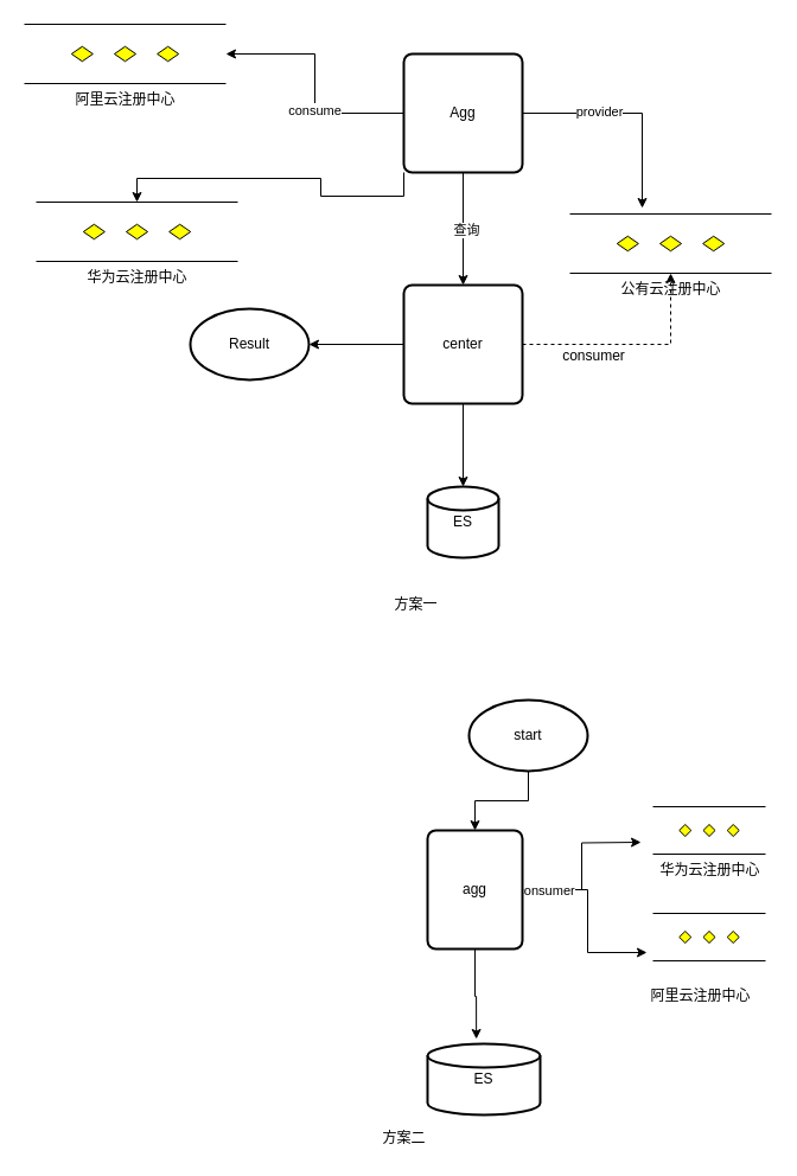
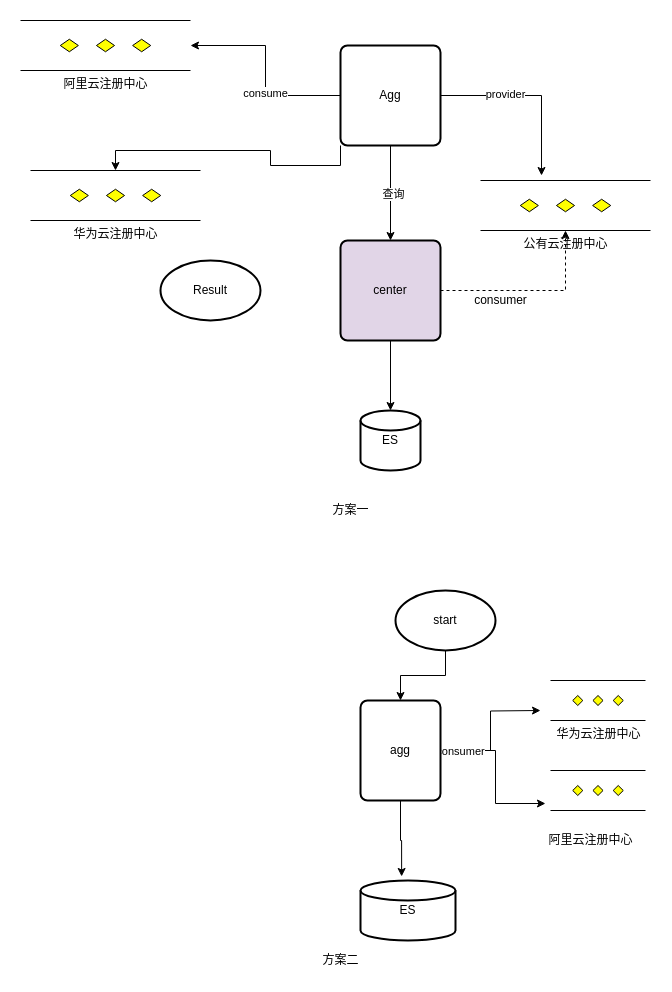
- <mxCell id="5" value="" style="edgeStyle=orthogonalEdgeStyle;rounded=0;orthogonalLoop=1;jettySize=auto;html=1;" edge="1" parent="1" source="6" target="26"><mxGeometry relative="1" as="geometry" /></mxCell>
- <mxCell id="6" value="center" style="rounded=1;whiteSpace=wrap;html=1;absoluteArcSize=1;arcSize=14;strokeWidth=2;" vertex="1" parent="1"><mxGeometry x="340" y="240" width="100" height="100" as="geometry" /></mxCell>
+ <mxCell id="6" value="center" style="rounded=1;whiteSpace=wrap;html=1;absoluteArcSize=1;arcSize=14;strokeWidth=2;fillColor=#e1d5e7;" vertex="1" parent="1"><mxGeometry x="340" y="240" width="100" height="100" as="geometry" /></mxCell>
